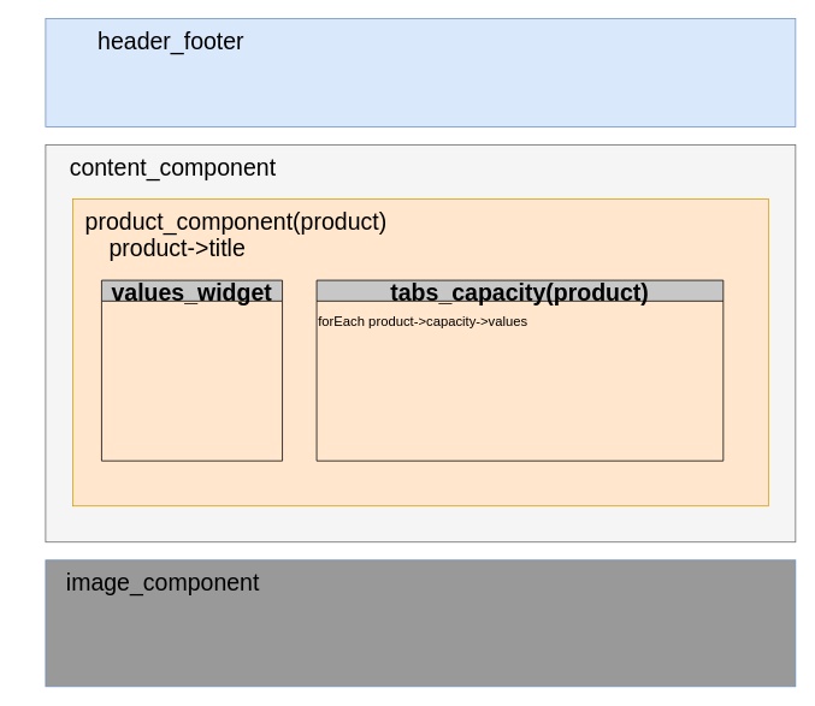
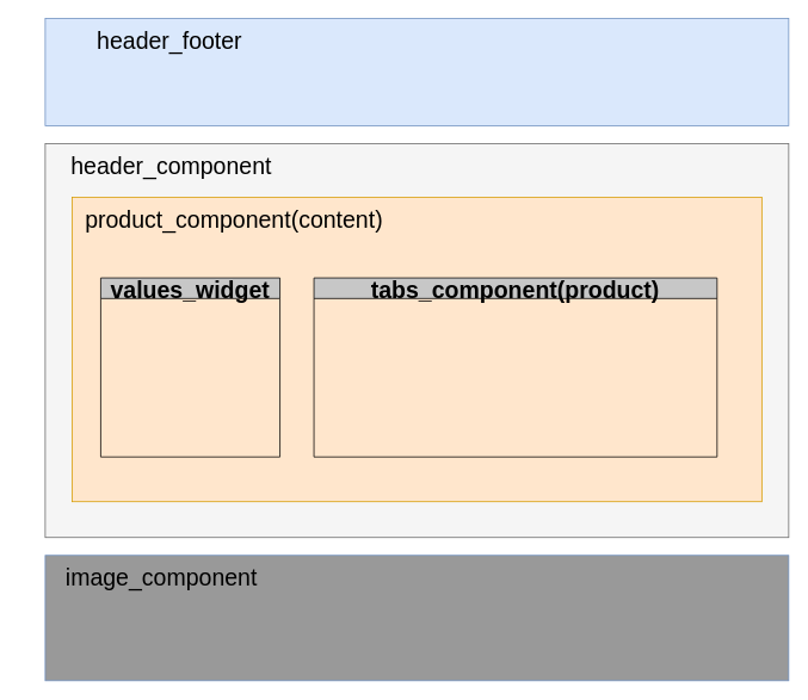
- <mxCell id="5" value="content_component" style="text;html=1;strokeColor=none;fillColor=none;align=center;verticalAlign=middle;whiteSpace=wrap;rounded=0;fontSize=26;" parent="1" vertex="1"><mxGeometry x="42" y="170" width="298" height="30" as="geometry" /></mxCell>
+ <mxCell id="5" value="header_component" style="text;html=1;strokeColor=none;fillColor=none;align=center;verticalAlign=middle;whiteSpace=wrap;rounded=0;fontSize=26;" parent="1" vertex="1"><mxGeometry x="42" y="170" width="298" height="30" as="geometry" /></mxCell>
- <mxCell id="9" value="product_component(product)" style="text;html=1;strokeColor=none;fillColor=none;align=center;verticalAlign=middle;whiteSpace=wrap;rounded=0;fontSize=26;" parent="1" vertex="1"><mxGeometry x="112" y="230" width="298" height="30" as="geometry" /></mxCell>
+ <mxCell id="9" value="product_component(content)" style="text;html=1;strokeColor=none;fillColor=none;align=center;verticalAlign=middle;whiteSpace=wrap;rounded=0;fontSize=26;" parent="1" vertex="1"><mxGeometry x="112" y="230" width="298" height="30" as="geometry" /></mxCell>
- <mxCell id="10" value="product-&amp;gt;title" style="text;html=1;strokeColor=none;fillColor=none;align=center;verticalAlign=middle;whiteSpace=wrap;rounded=0;fontSize=26;" parent="1" vertex="1"><mxGeometry x="112" y="260" width="168" height="30" as="geometry" /></mxCell>
- <mxCell id="12" value="tabs_capacity(product)" style="swimlane;fontSize=26;fillColor=#C7C7C7;" parent="1" vertex="1"><mxGeometry x="350" y="310" width="450" height="200" as="geometry" /></mxCell>
+ <mxCell id="12" value="tabs_component(product)" style="swimlane;fontSize=26;fillColor=#C7C7C7;" parent="1" vertex="1"><mxGeometry x="350" y="310" width="450" height="200" as="geometry" /></mxCell>
- <mxCell id="13" value="forEach product-&amp;gt;capacity-&amp;gt;values&lt;br&gt;&lt;span style=&quot;white-space: pre;&quot;&gt;&#09;&lt;/span&gt;" style="text;html=1;strokeColor=none;fillColor=none;align=left;verticalAlign=top;whiteSpace=wrap;rounded=0;fontSize=15;" parent="1" vertex="1"><mxGeometry x="350" y="340" width="350" height="140" as="geometry" /></mxCell>
